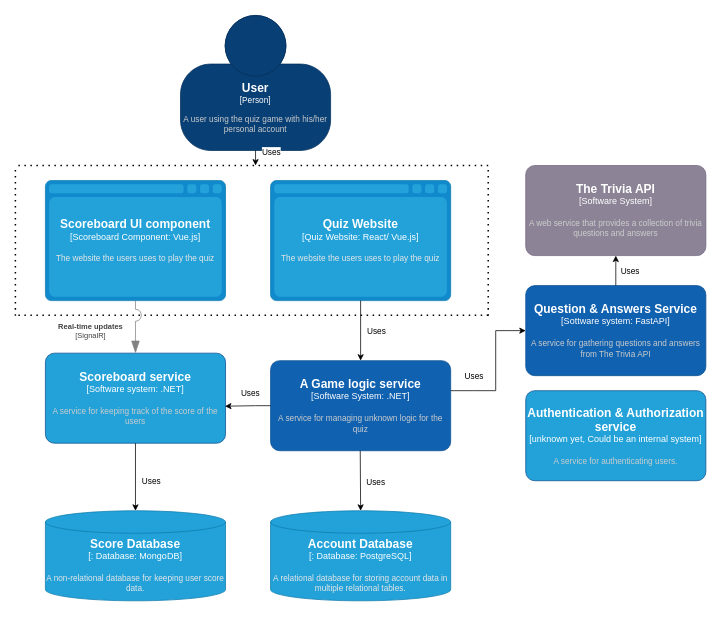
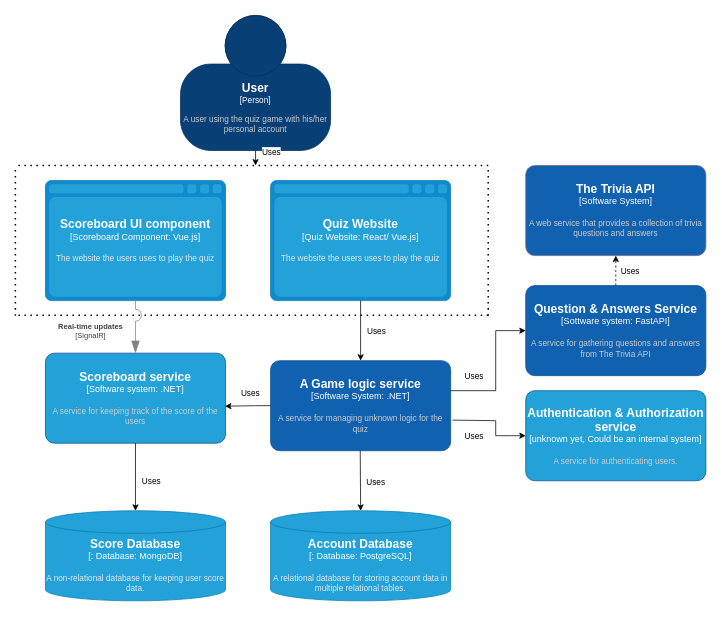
- <mxCell id="29" value="&lt;font style=&quot;font-size: 16px&quot;&gt;&lt;b&gt;The Trivia API&lt;/b&gt;&lt;/font&gt;&lt;div&gt;[Software System]&lt;/div&gt;&lt;br&gt;&lt;div&gt;&lt;font style=&quot;font-size: 11px&quot;&gt;&lt;font color=&quot;#cccccc&quot;&gt;A web service that provides a collection of trivia questions and answers&lt;/font&gt;&lt;/div&gt;" style="rounded=1;whiteSpace=wrap;html=1;labelBackgroundColor=none;fillColor=#8C8496;fontColor=#ffffff;align=center;arcSize=10;strokeColor=#736782;metaEdit=1;resizable=0;points=[[0.25,0,0],[0.5,0,0],[0.75,0,0],[1,0.25,0],[1,0.5,0],[1,0.75,0],[0.75,1,0],[0.5,1,0],[0.25,1,0],[0,0.75,0],[0,0.5,0],[0,0.25,0]];" vertex="1" parent="1"><mxGeometry x="700" y="220" width="240" height="120" as="geometry" /></mxCell>
+ <mxCell id="29" value="&lt;font style=&quot;font-size: 16px&quot;&gt;&lt;b&gt;The Trivia API&lt;/b&gt;&lt;/font&gt;&lt;div&gt;[Software System]&lt;/div&gt;&lt;br&gt;&lt;div&gt;&lt;font style=&quot;font-size: 11px&quot;&gt;&lt;font color=&quot;#cccccc&quot;&gt;A web service that provides a collection of trivia questions and answers&lt;/font&gt;&lt;/div&gt;" style="rounded=1;whiteSpace=wrap;html=1;labelBackgroundColor=none;fillColor=#1061b0;fontColor=#ffffff;align=center;arcSize=10;strokeColor=#736782;metaEdit=1;resizable=0;points=[[0.25,0,0],[0.5,0,0],[0.75,0,0],[1,0.25,0],[1,0.5,0],[1,0.75,0],[0.75,1,0],[0.5,1,0],[0.25,1,0],[0,0.75,0],[0,0.5,0],[0,0.25,0]];" vertex="1" parent="1"><mxGeometry x="700" y="220" width="240" height="120" as="geometry" /></mxCell>
- <mxCell id="30" value="" style="endArrow=classic;html=1;rounded=0;entryX=0.5;entryY=1;entryDx=0;entryDy=0;entryPerimeter=0;exitX=0.5;exitY=0;exitDx=0;exitDy=0;exitPerimeter=0;" edge="1" parent="1" source="11" target="29"><mxGeometry width="50" height="50" relative="1" as="geometry"><mxPoint x="770" y="360" as="sourcePoint" /><mxPoint x="770" y="450" as="targetPoint" /></mxGeometry></mxCell>
+ <mxCell id="30" value="" style="endArrow=classic;html=1;rounded=0;entryX=0.5;entryY=1;entryDx=0;entryDy=0;entryPerimeter=0;exitX=0.5;exitY=0;exitDx=0;exitDy=0;exitPerimeter=0;dashed=1;" edge="1" parent="1" source="11" target="29"><mxGeometry width="50" height="50" relative="1" as="geometry"><mxPoint x="770" y="360" as="sourcePoint" /><mxPoint x="770" y="450" as="targetPoint" /></mxGeometry></mxCell>
+ <mxCell id="19" value="" style="endArrow=classic;html=1;rounded=0;exitX=1.01;exitY=0.66;exitDx=0;exitDy=0;exitPerimeter=0;entryX=0;entryY=0.5;entryDx=0;entryDy=0;entryPerimeter=0;" parent="1" source="6" target="9" edge="1"><mxGeometry width="50" height="50" relative="1" as="geometry"><mxPoint x="612" y="530" as="sourcePoint" /><mxPoint x="690" y="580" as="targetPoint" /><Array as="points"><mxPoint x="660" y="560" /><mxPoint x="660" y="580" /><mxPoint x="680" y="580" /></Array></mxGeometry></mxCell>
+ <mxCell id="20" value="Uses" style="edgeLabel;html=1;align=center;verticalAlign=middle;resizable=0;points=[];" parent="19" vertex="1" connectable="0"><mxGeometry x="0.23" y="1" relative="1" as="geometry"><mxPoint x="-31" y="6" as="offset" /></mxGeometry></mxCell>
